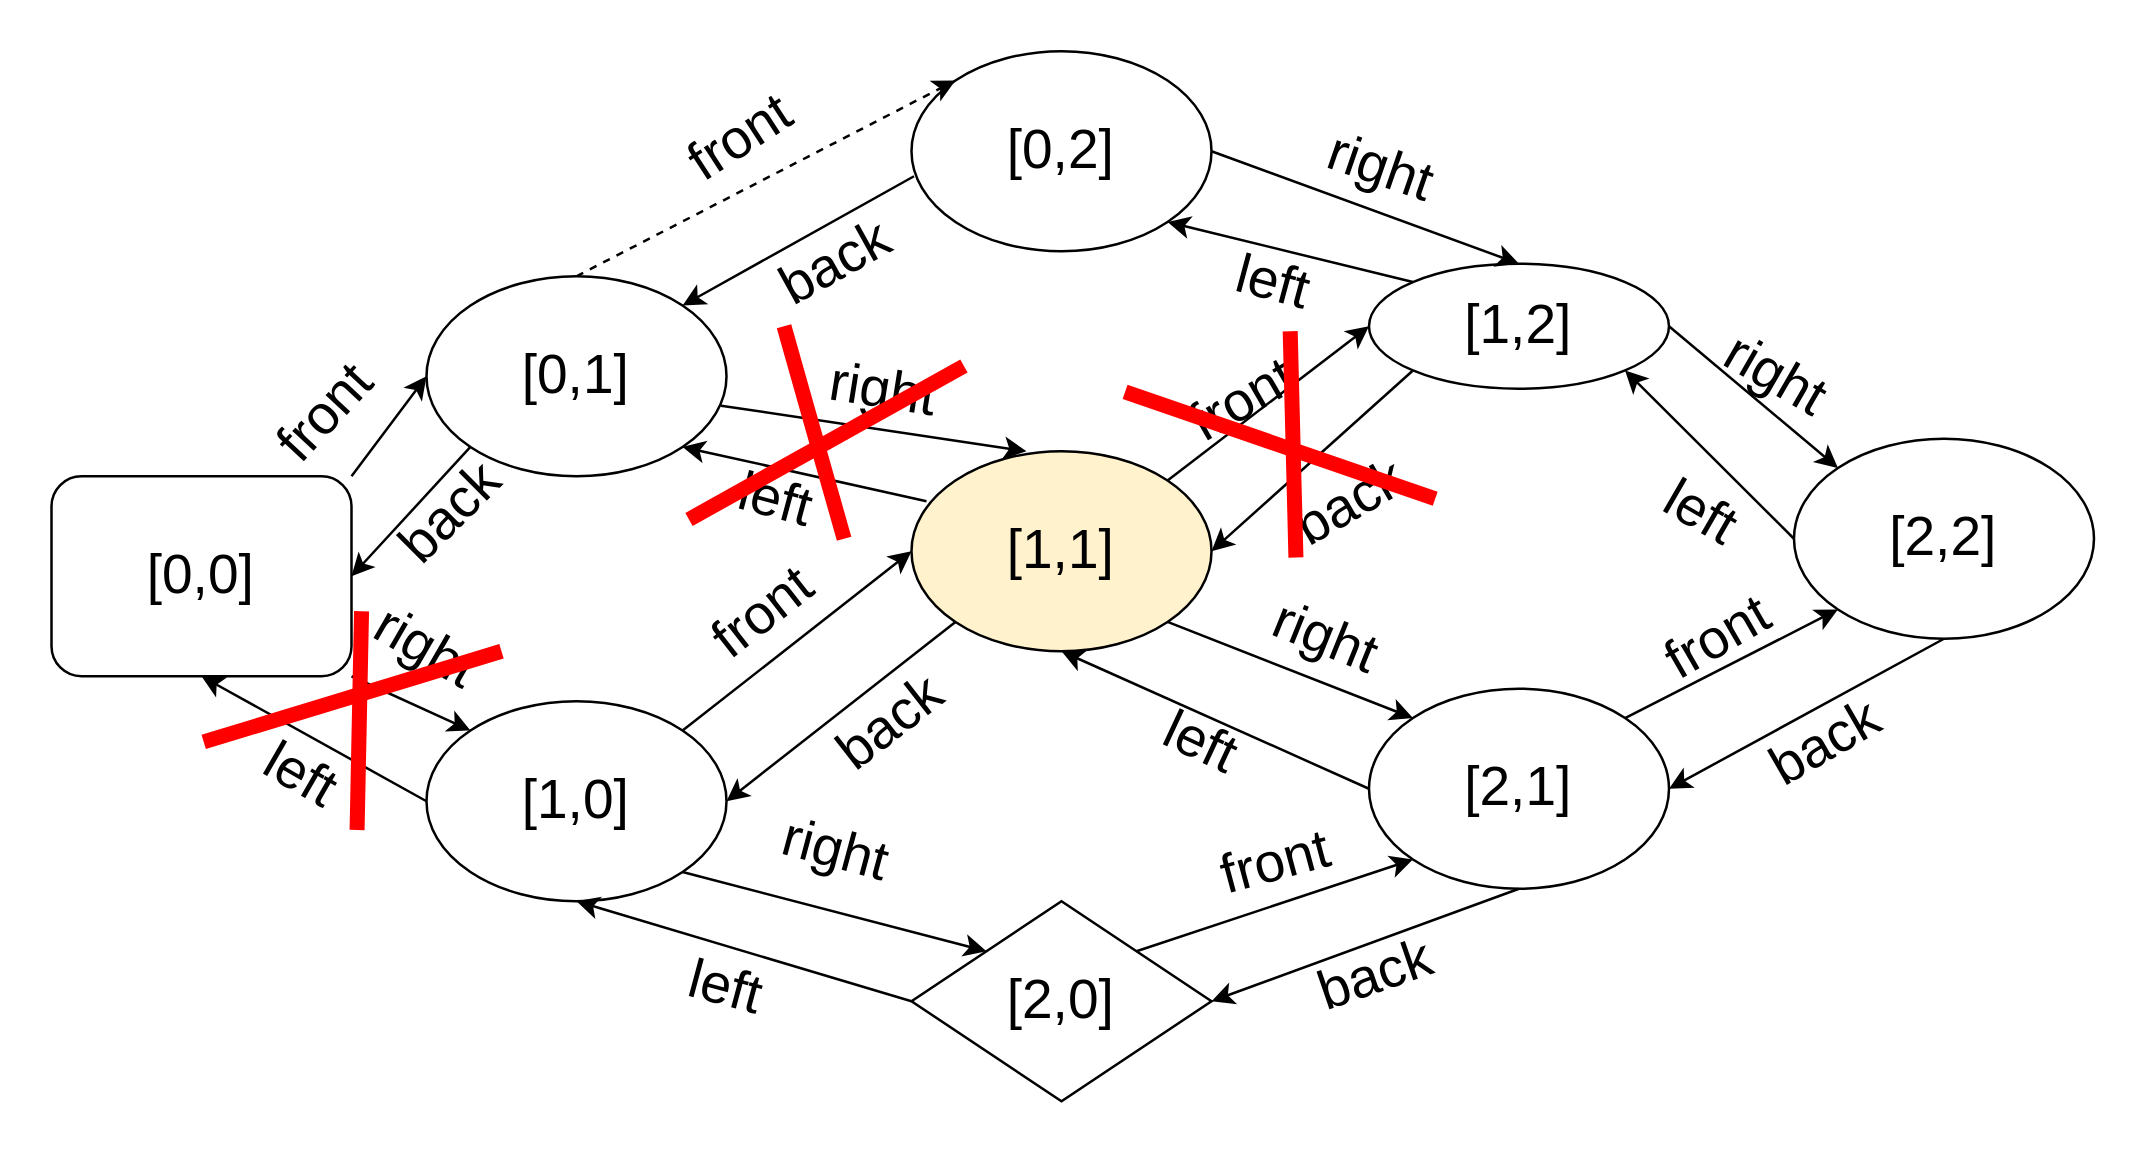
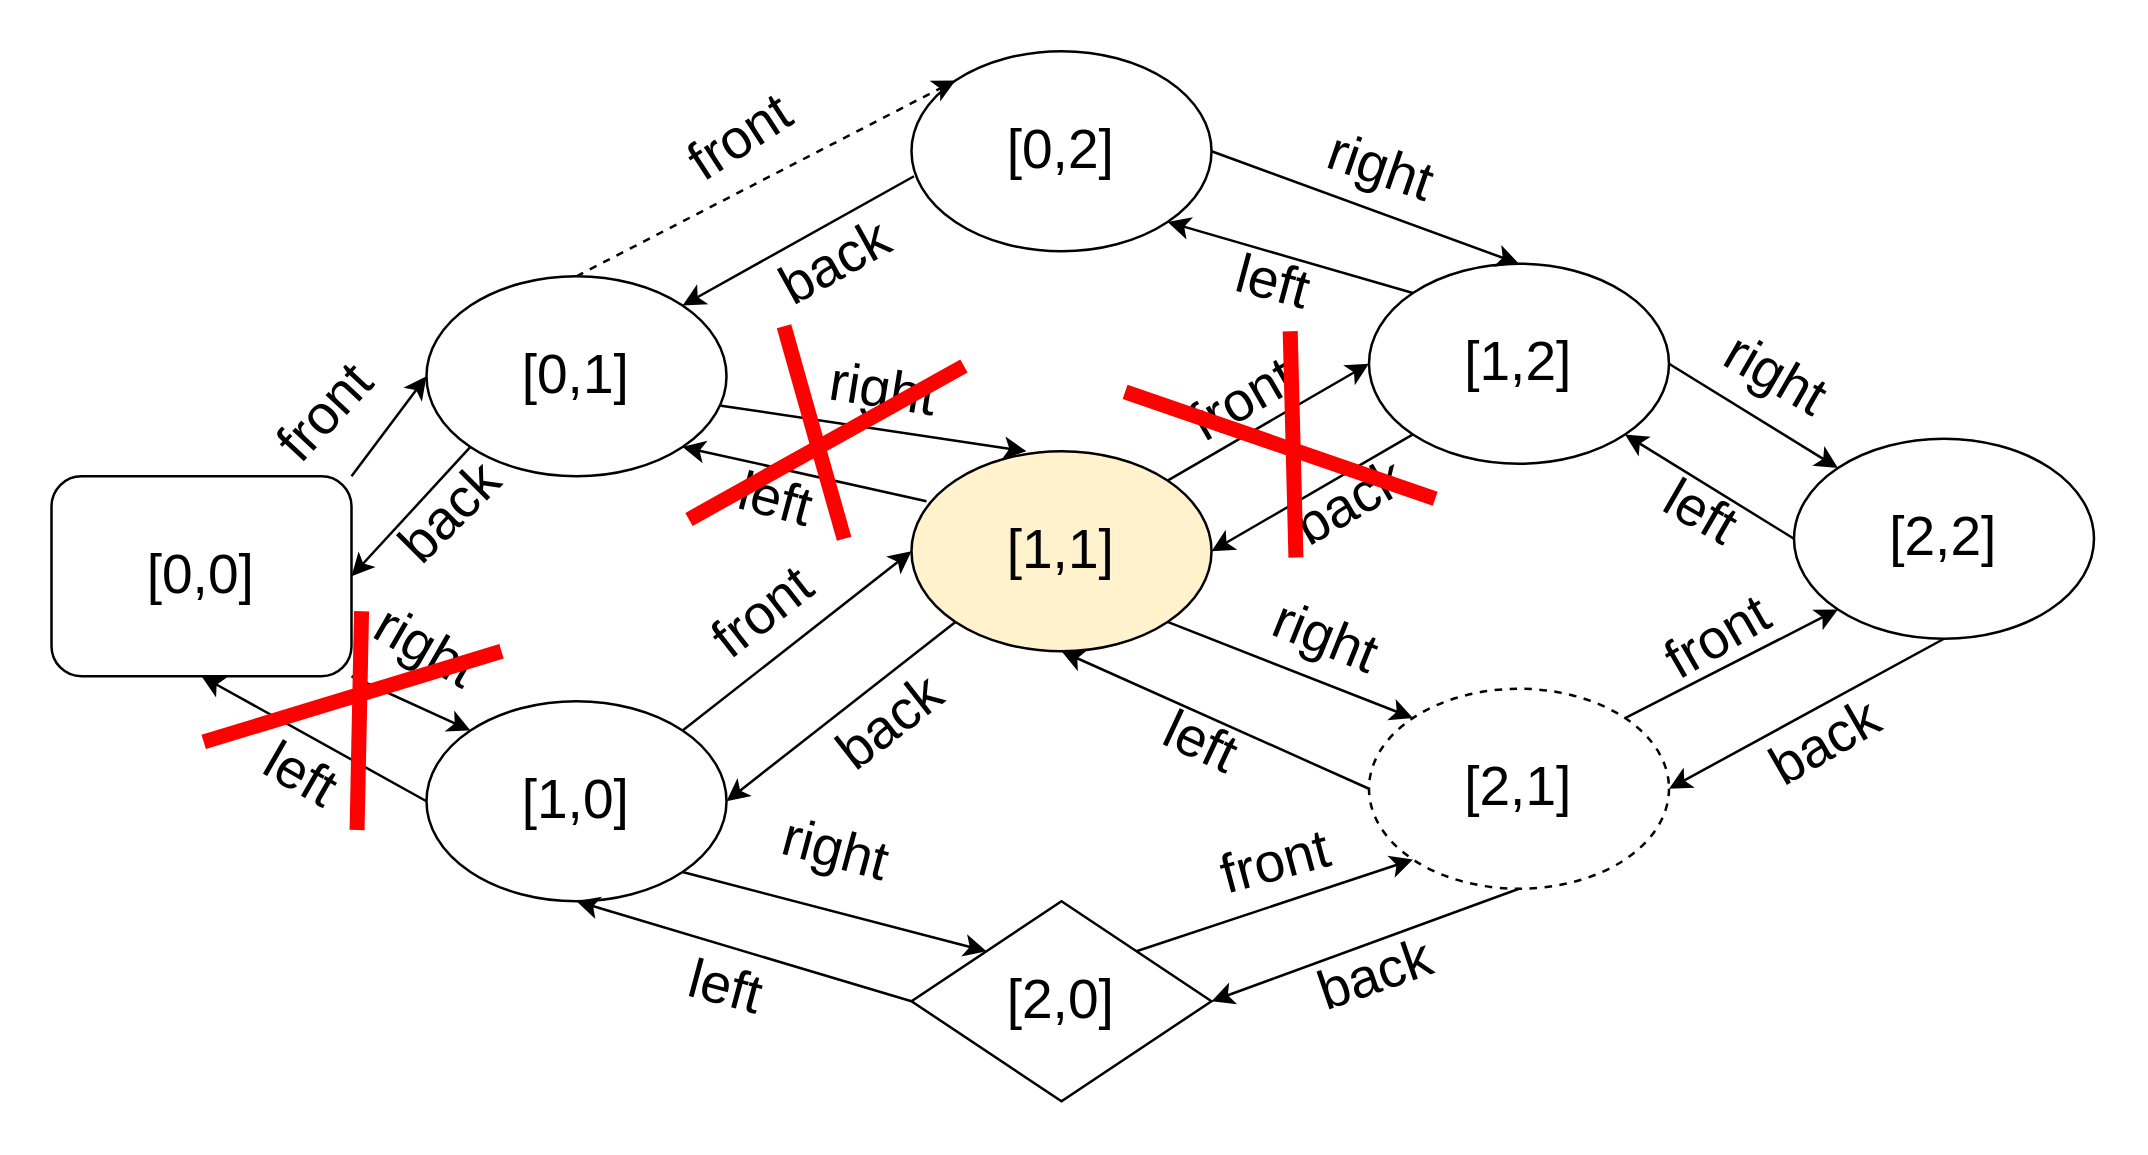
- <mxCell id="8" value="[1,2]" style="ellipse;whiteSpace=wrap;html=1;strokeWidth=1;fontSize=22;" vertex="1" parent="1"><mxGeometry x="547" y="105" width="120" height="50" as="geometry" /></mxCell>
+ <mxCell id="8" value="[1,2]" style="ellipse;whiteSpace=wrap;html=1;strokeWidth=1;fontSize=22;" vertex="1" parent="1"><mxGeometry x="547" y="105" width="120" height="80" as="geometry" /></mxCell>
- <mxCell id="9" value="[2,1]" style="ellipse;whiteSpace=wrap;html=1;strokeWidth=1;fontSize=22;" vertex="1" parent="1"><mxGeometry x="547" y="275" width="120" height="80" as="geometry" /></mxCell>
+ <mxCell id="9" value="[2,1]" style="ellipse;whiteSpace=wrap;html=1;strokeWidth=1;fontSize=22;dashed=1;" vertex="1" parent="1"><mxGeometry x="547" y="275" width="120" height="80" as="geometry" /></mxCell>
